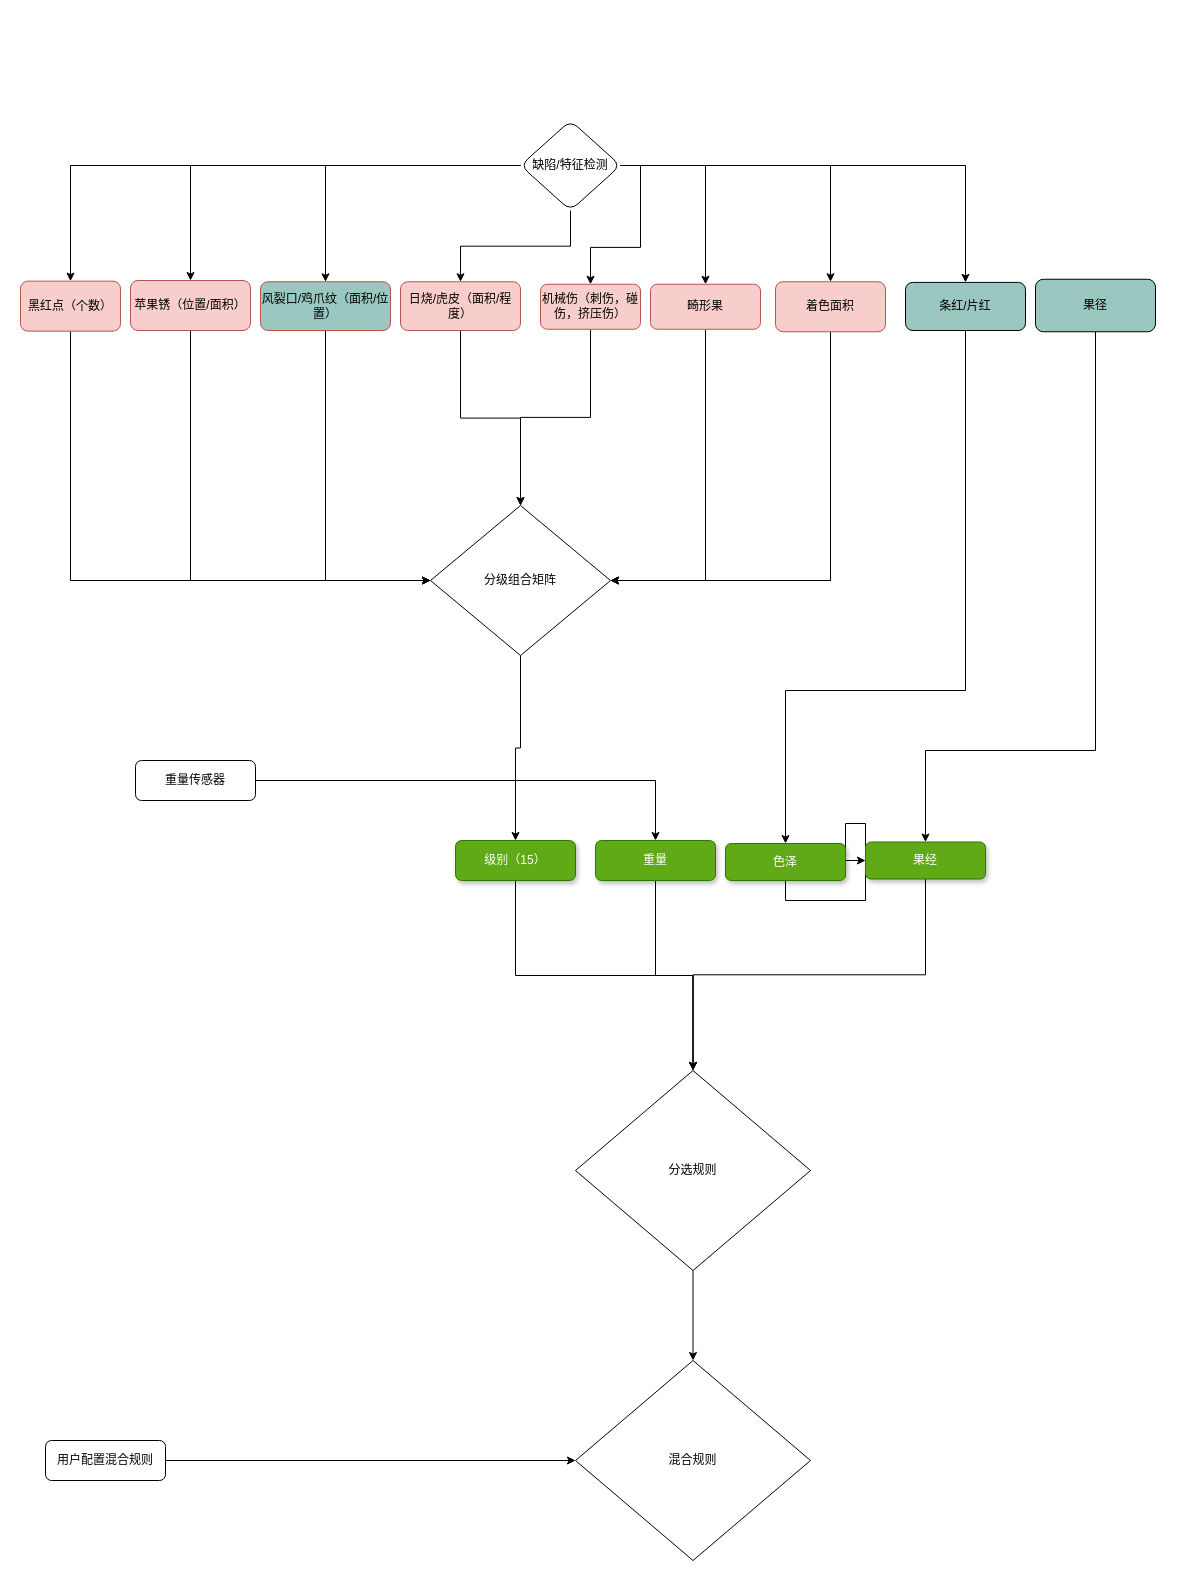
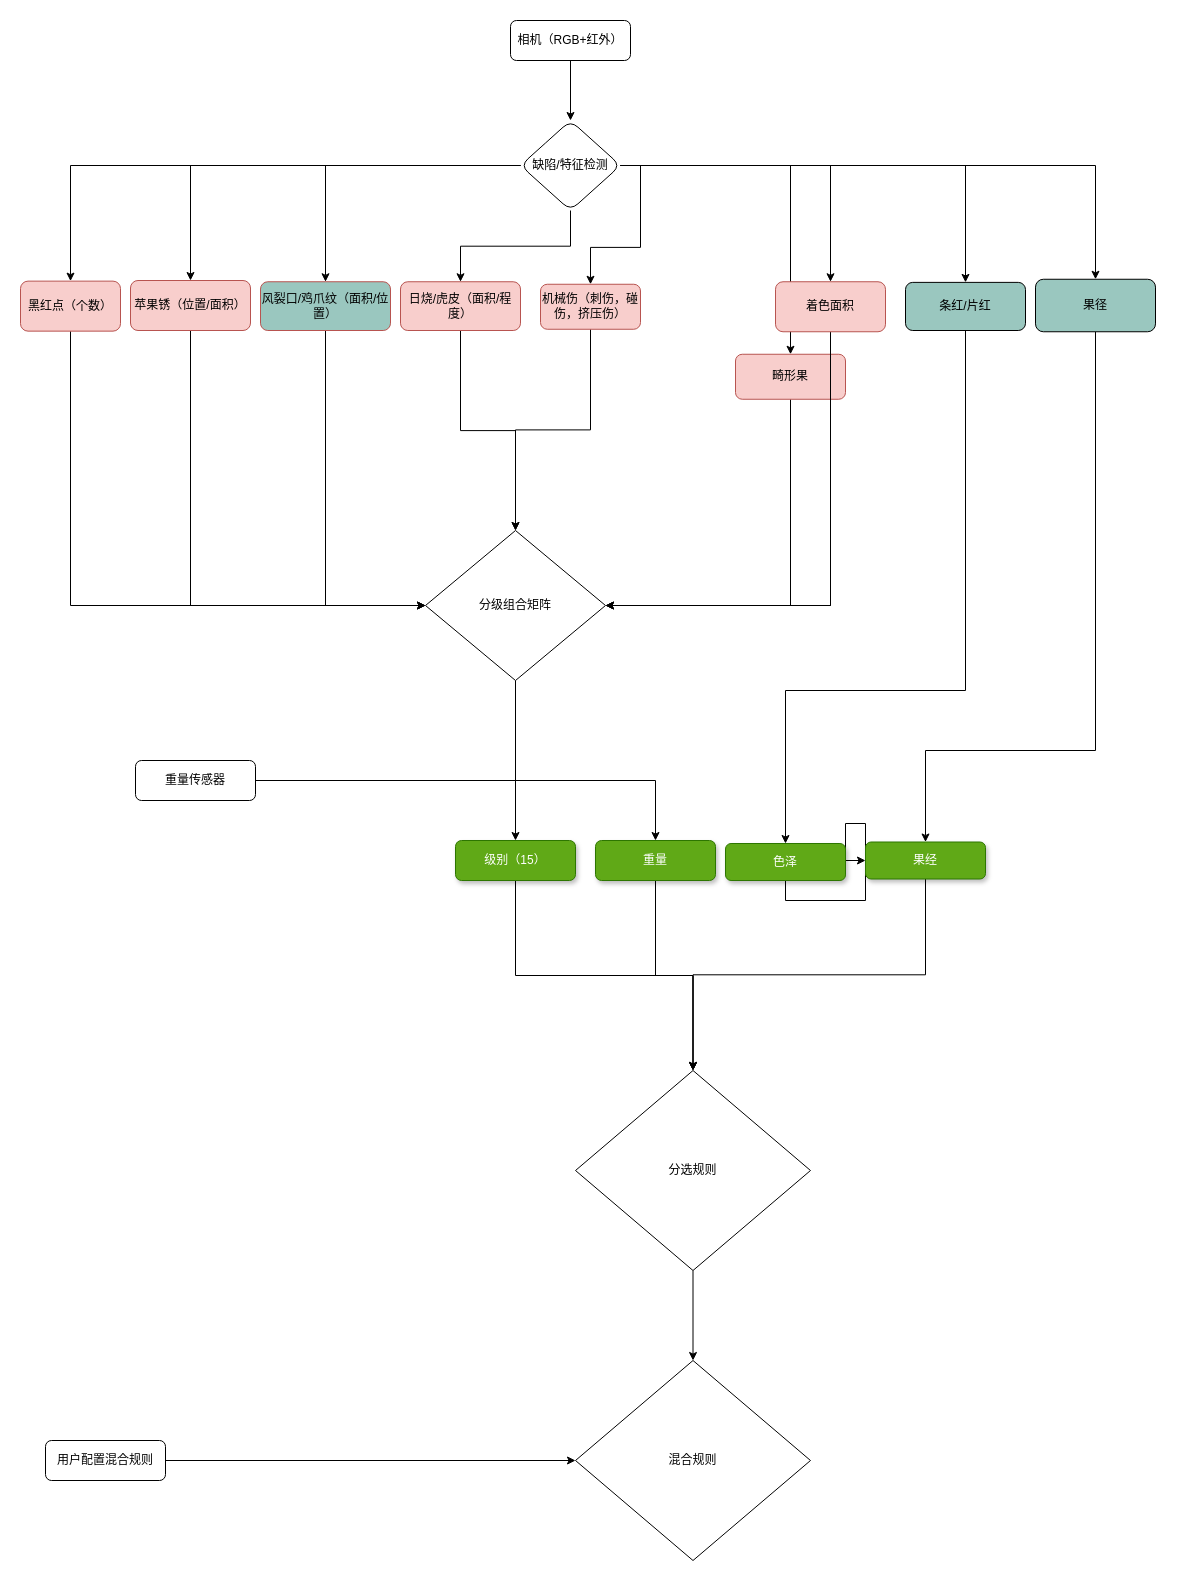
+ <mxCell id="3" value="相机（RGB+红外）" style="rounded=1;whiteSpace=wrap;html=1;fontSize=12;glass=0;strokeWidth=1;shadow=0;" parent="1" vertex="1"><mxGeometry x="510" y="20" width="120" height="40" as="geometry" /></mxCell>
+ <mxCell id="2" value="" style="edgeStyle=orthogonalEdgeStyle;rounded=0;orthogonalLoop=1;jettySize=auto;html=1;" edge="1" parent="1" source="3" target="13"><mxGeometry relative="1" as="geometry" /></mxCell>
+ <mxCell id="10" style="edgeStyle=orthogonalEdgeStyle;rounded=0;orthogonalLoop=1;jettySize=auto;html=1;" edge="1" parent="1" source="13" target="31"><mxGeometry relative="1" as="geometry" /></mxCell>
- <mxCell id="25" value="畸形果" style="whiteSpace=wrap;html=1;rounded=1;shadow=0;strokeWidth=1;glass=0;fillColor=#f8cecc;strokeColor=#b85450;" vertex="1" parent="1"><mxGeometry x="650" y="283.75" width="110" height="45" as="geometry" /></mxCell>
+ <mxCell id="25" value="畸形果" style="whiteSpace=wrap;html=1;rounded=1;shadow=0;strokeWidth=1;glass=0;fillColor=#f8cecc;strokeColor=#b85450;" vertex="1" parent="1"><mxGeometry x="735" y="353.75" width="110" height="45" as="geometry" /></mxCell>
- <mxCell id="33" value="分级组合矩阵" style="rhombus;whiteSpace=wrap;html=1;" vertex="1" parent="1"><mxGeometry x="430" y="505" width="180" height="150" as="geometry" /></mxCell>
+ <mxCell id="33" value="分级组合矩阵" style="rhombus;whiteSpace=wrap;html=1;" vertex="1" parent="1"><mxGeometry x="425" y="530" width="180" height="150" as="geometry" /></mxCell>
